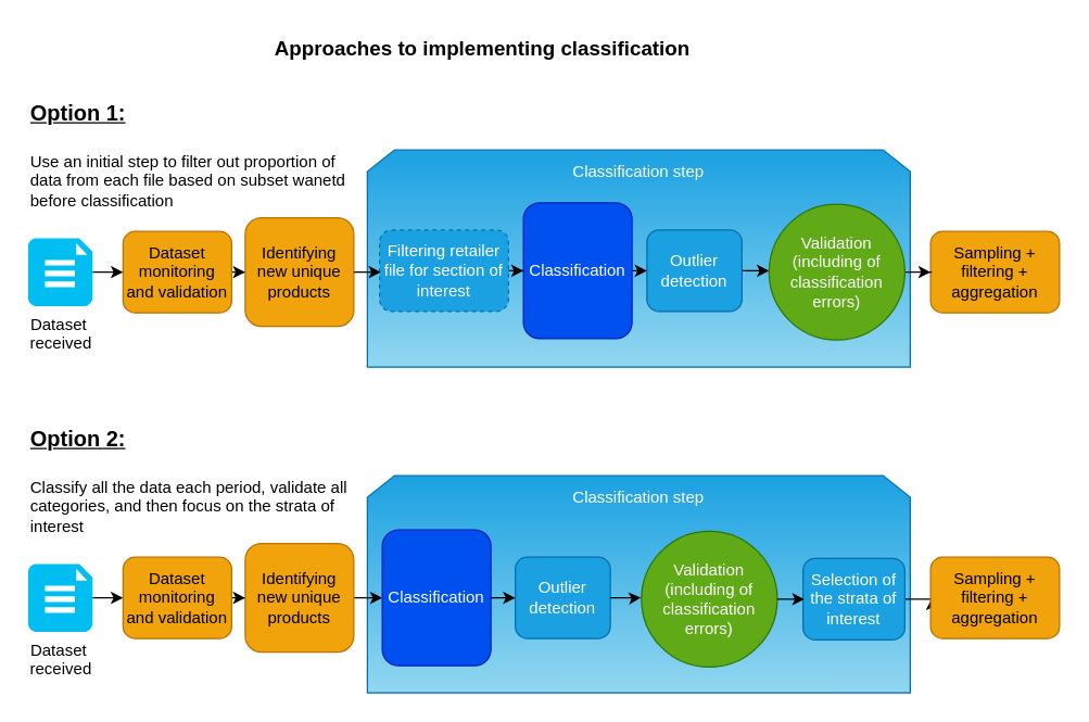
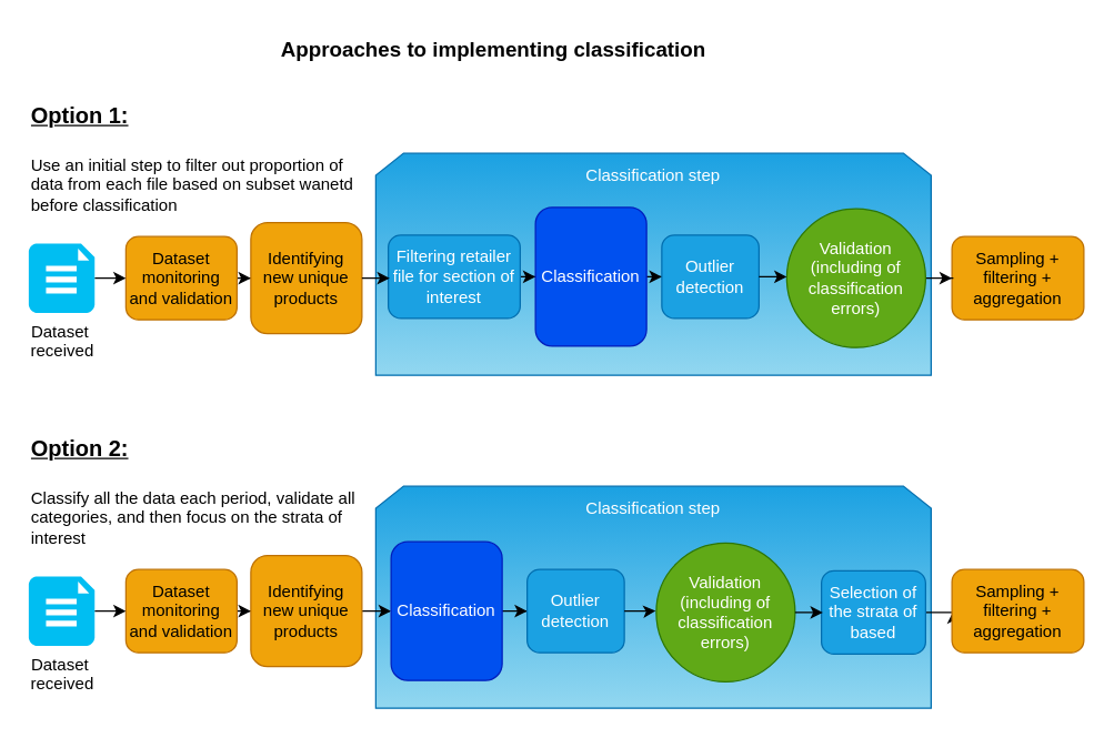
- <mxCell id="7" value="Filtering retailer file for section of interest" style="rounded=1;whiteSpace=wrap;html=1;fillColor=#1ba1e2;fontColor=#ffffff;strokeColor=#006EAF;dashed=1;" parent="1" vertex="1"><mxGeometry x="279" y="169" width="95" height="60" as="geometry" /></mxCell>
+ <mxCell id="7" value="Filtering retailer file for section of interest" style="rounded=1;whiteSpace=wrap;html=1;fillColor=#1ba1e2;fontColor=#ffffff;strokeColor=#006EAF;" parent="1" vertex="1"><mxGeometry x="279" y="169" width="95" height="60" as="geometry" /></mxCell>
- <mxCell id="25" value="Selection of the strata of interest" style="rounded=1;whiteSpace=wrap;html=1;fillColor=#1ba1e2;fontColor=#ffffff;strokeColor=#006EAF;" parent="1" vertex="1"><mxGeometry x="591" y="411" width="75" height="60" as="geometry" /></mxCell>
+ <mxCell id="25" value="Selection of the strata of based" style="rounded=1;whiteSpace=wrap;html=1;fillColor=#1ba1e2;fontColor=#ffffff;strokeColor=#006EAF;" parent="1" vertex="1"><mxGeometry x="591" y="411" width="75" height="60" as="geometry" /></mxCell>
